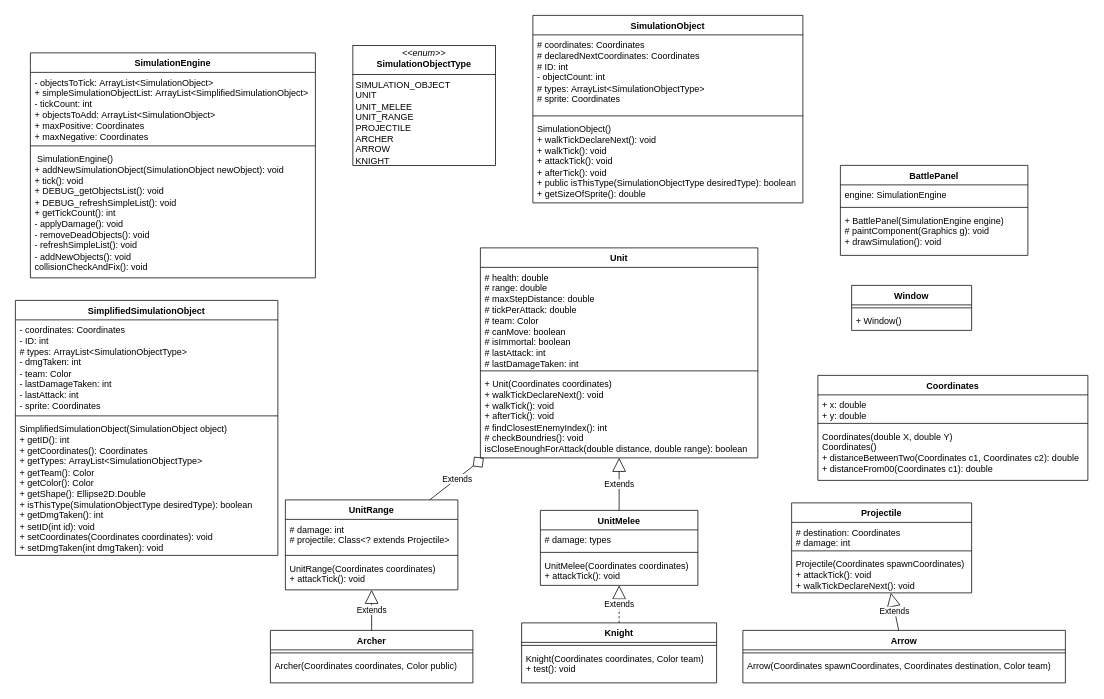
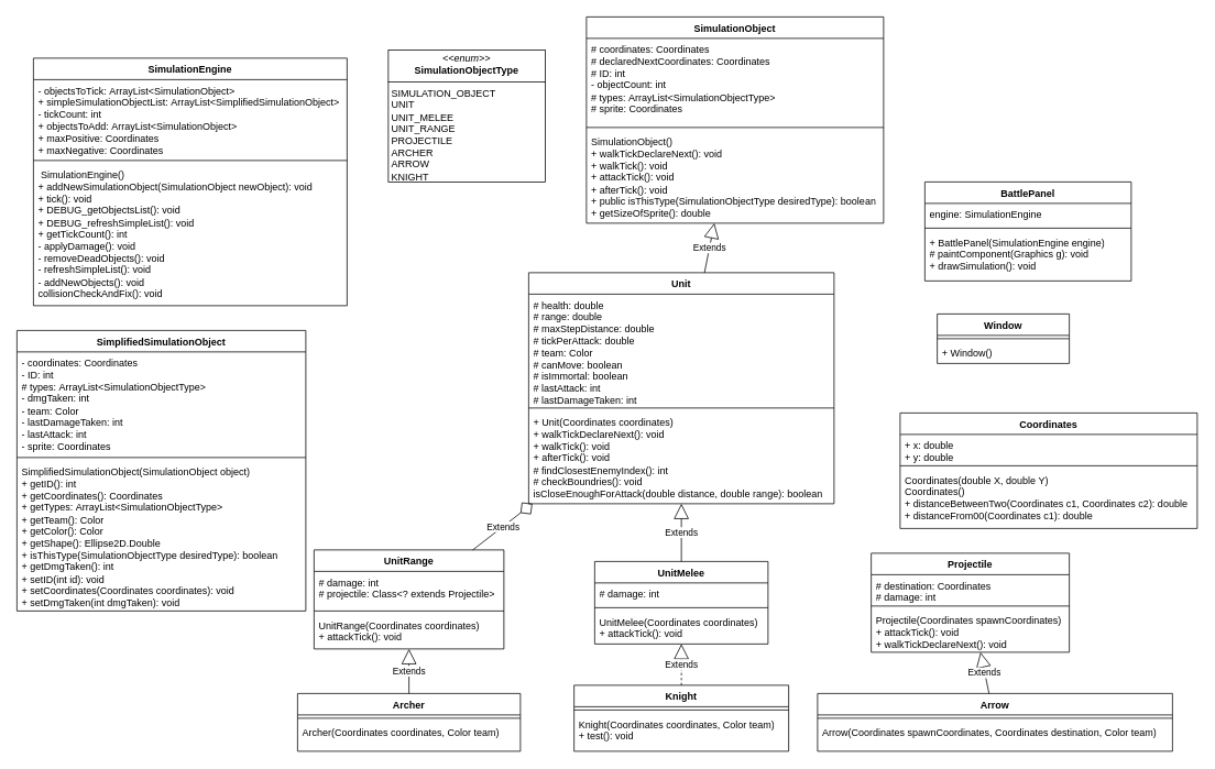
+ <mxCell id="55" value="Extends" style="endArrow=block;endSize=16;endFill=0;html=1;rounded=0;" parent="1" source="35" target="31" edge="1"><mxGeometry width="160" relative="1" as="geometry"><mxPoint x="690" y="510" as="sourcePoint" /><mxPoint x="850" y="510" as="targetPoint" /></mxGeometry></mxCell>
- <mxCell id="40" value="# damage: types" style="text;strokeColor=none;fillColor=none;align=left;verticalAlign=top;spacingLeft=4;spacingRight=4;overflow=hidden;rotatable=0;points=[[0,0.5],[1,0.5]];portConstraint=eastwest;whiteSpace=wrap;html=1;" parent="39" vertex="1"><mxGeometry y="26" width="210" height="26" as="geometry" /></mxCell>
+ <mxCell id="40" value="# damage: int" style="text;strokeColor=none;fillColor=none;align=left;verticalAlign=top;spacingLeft=4;spacingRight=4;overflow=hidden;rotatable=0;points=[[0,0.5],[1,0.5]];portConstraint=eastwest;whiteSpace=wrap;html=1;" parent="39" vertex="1"><mxGeometry y="26" width="210" height="26" as="geometry" /></mxCell>
- <mxCell id="12" value="Archer(Coordinates coordinates, Color public)" style="text;strokeColor=none;fillColor=none;align=left;verticalAlign=top;spacingLeft=4;spacingRight=4;overflow=hidden;rotatable=0;points=[[0,0.5],[1,0.5]];portConstraint=eastwest;whiteSpace=wrap;html=1;" parent="10" vertex="1"><mxGeometry y="34" width="270" height="36" as="geometry" /></mxCell>
+ <mxCell id="12" value="Archer(Coordinates coordinates, Color team)" style="text;strokeColor=none;fillColor=none;align=left;verticalAlign=top;spacingLeft=4;spacingRight=4;overflow=hidden;rotatable=0;points=[[0,0.5],[1,0.5]];portConstraint=eastwest;whiteSpace=wrap;html=1;" parent="10" vertex="1"><mxGeometry y="34" width="270" height="36" as="geometry" /></mxCell>
